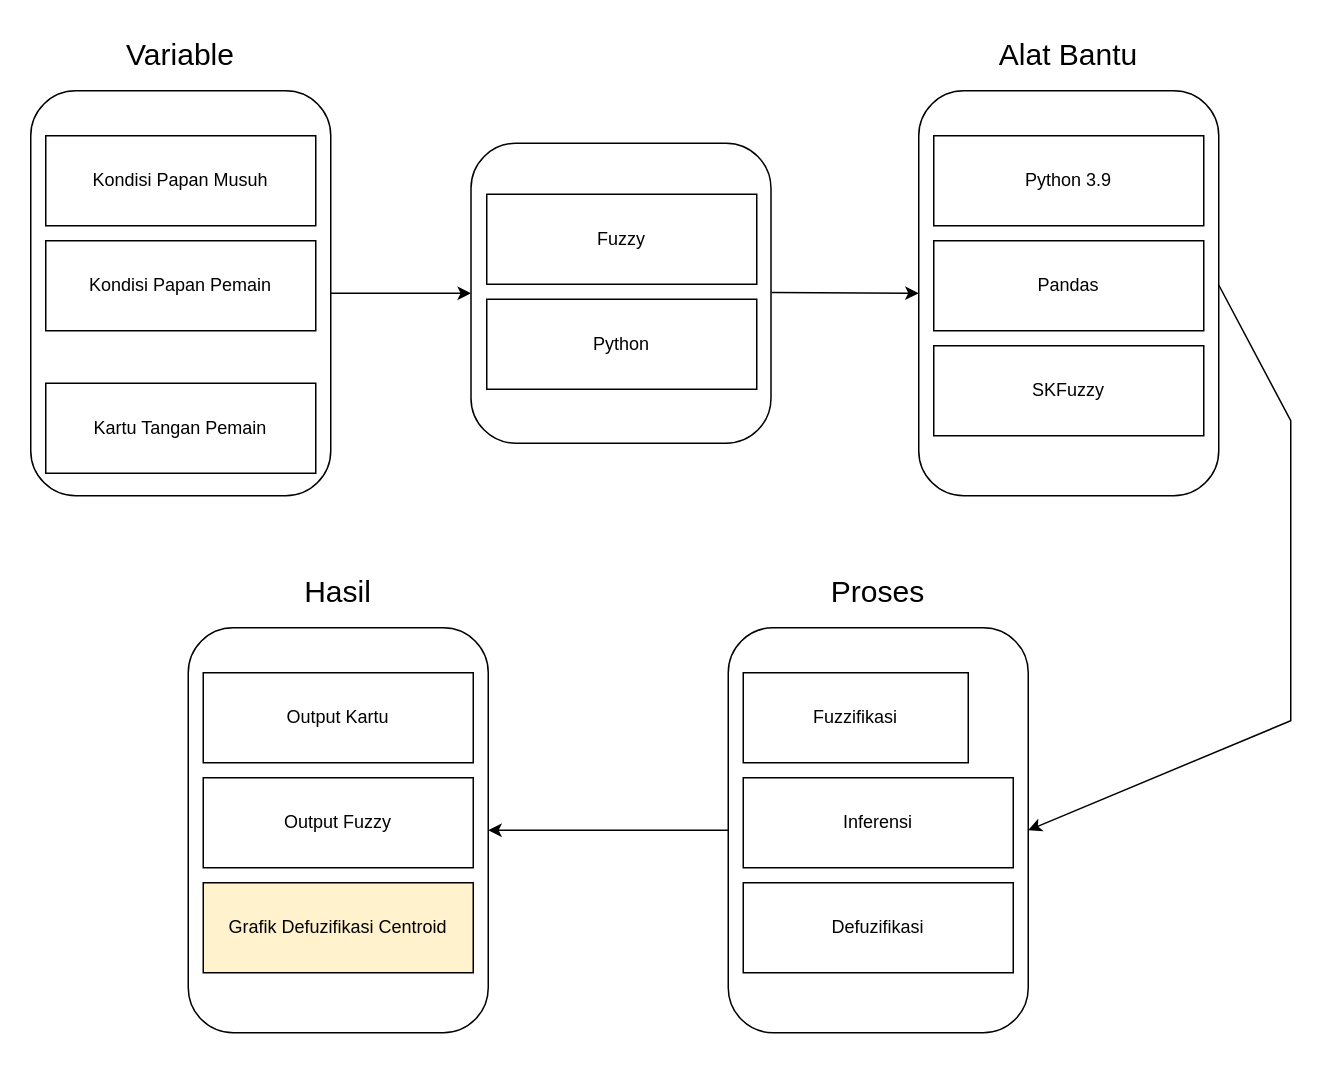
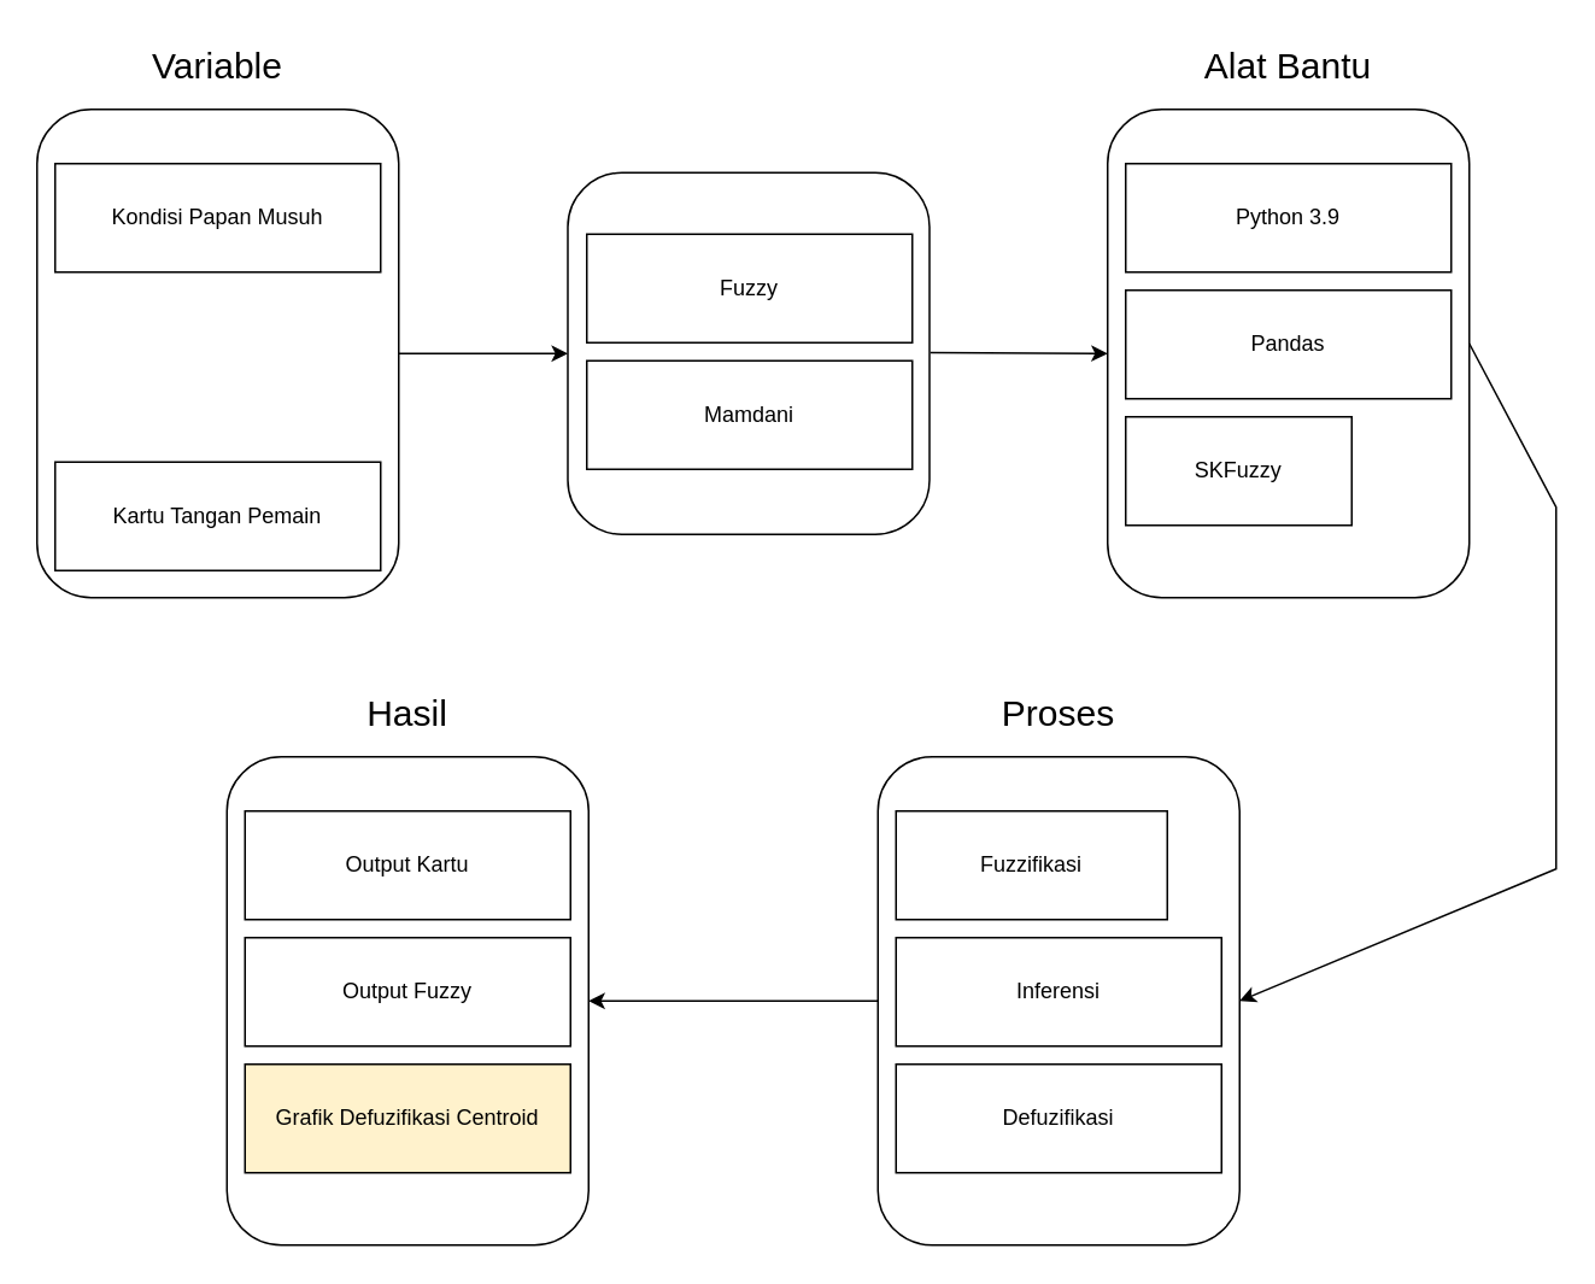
- <mxCell id="4" value="Kondisi Papan Pemain" style="rounded=0;whiteSpace=wrap;html=1;" vertex="1" parent="1"><mxGeometry x="30" y="160" width="180" height="60" as="geometry" /></mxCell>
- <mxCell id="9" value="Python" style="rounded=0;whiteSpace=wrap;html=1;" vertex="1" parent="1"><mxGeometry x="324" y="199" width="180" height="60" as="geometry" /></mxCell>
+ <mxCell id="9" value="Mamdani" style="rounded=0;whiteSpace=wrap;html=1;" vertex="1" parent="1"><mxGeometry x="324" y="199" width="180" height="60" as="geometry" /></mxCell>
- <mxCell id="14" value="SKFuzzy" style="rounded=0;whiteSpace=wrap;html=1;" vertex="1" parent="1"><mxGeometry x="622" y="230" width="180" height="60" as="geometry" /></mxCell>
+ <mxCell id="14" value="SKFuzzy" style="rounded=0;whiteSpace=wrap;html=1;" vertex="1" parent="1"><mxGeometry x="622" y="230" width="125" height="60" as="geometry" /></mxCell>
